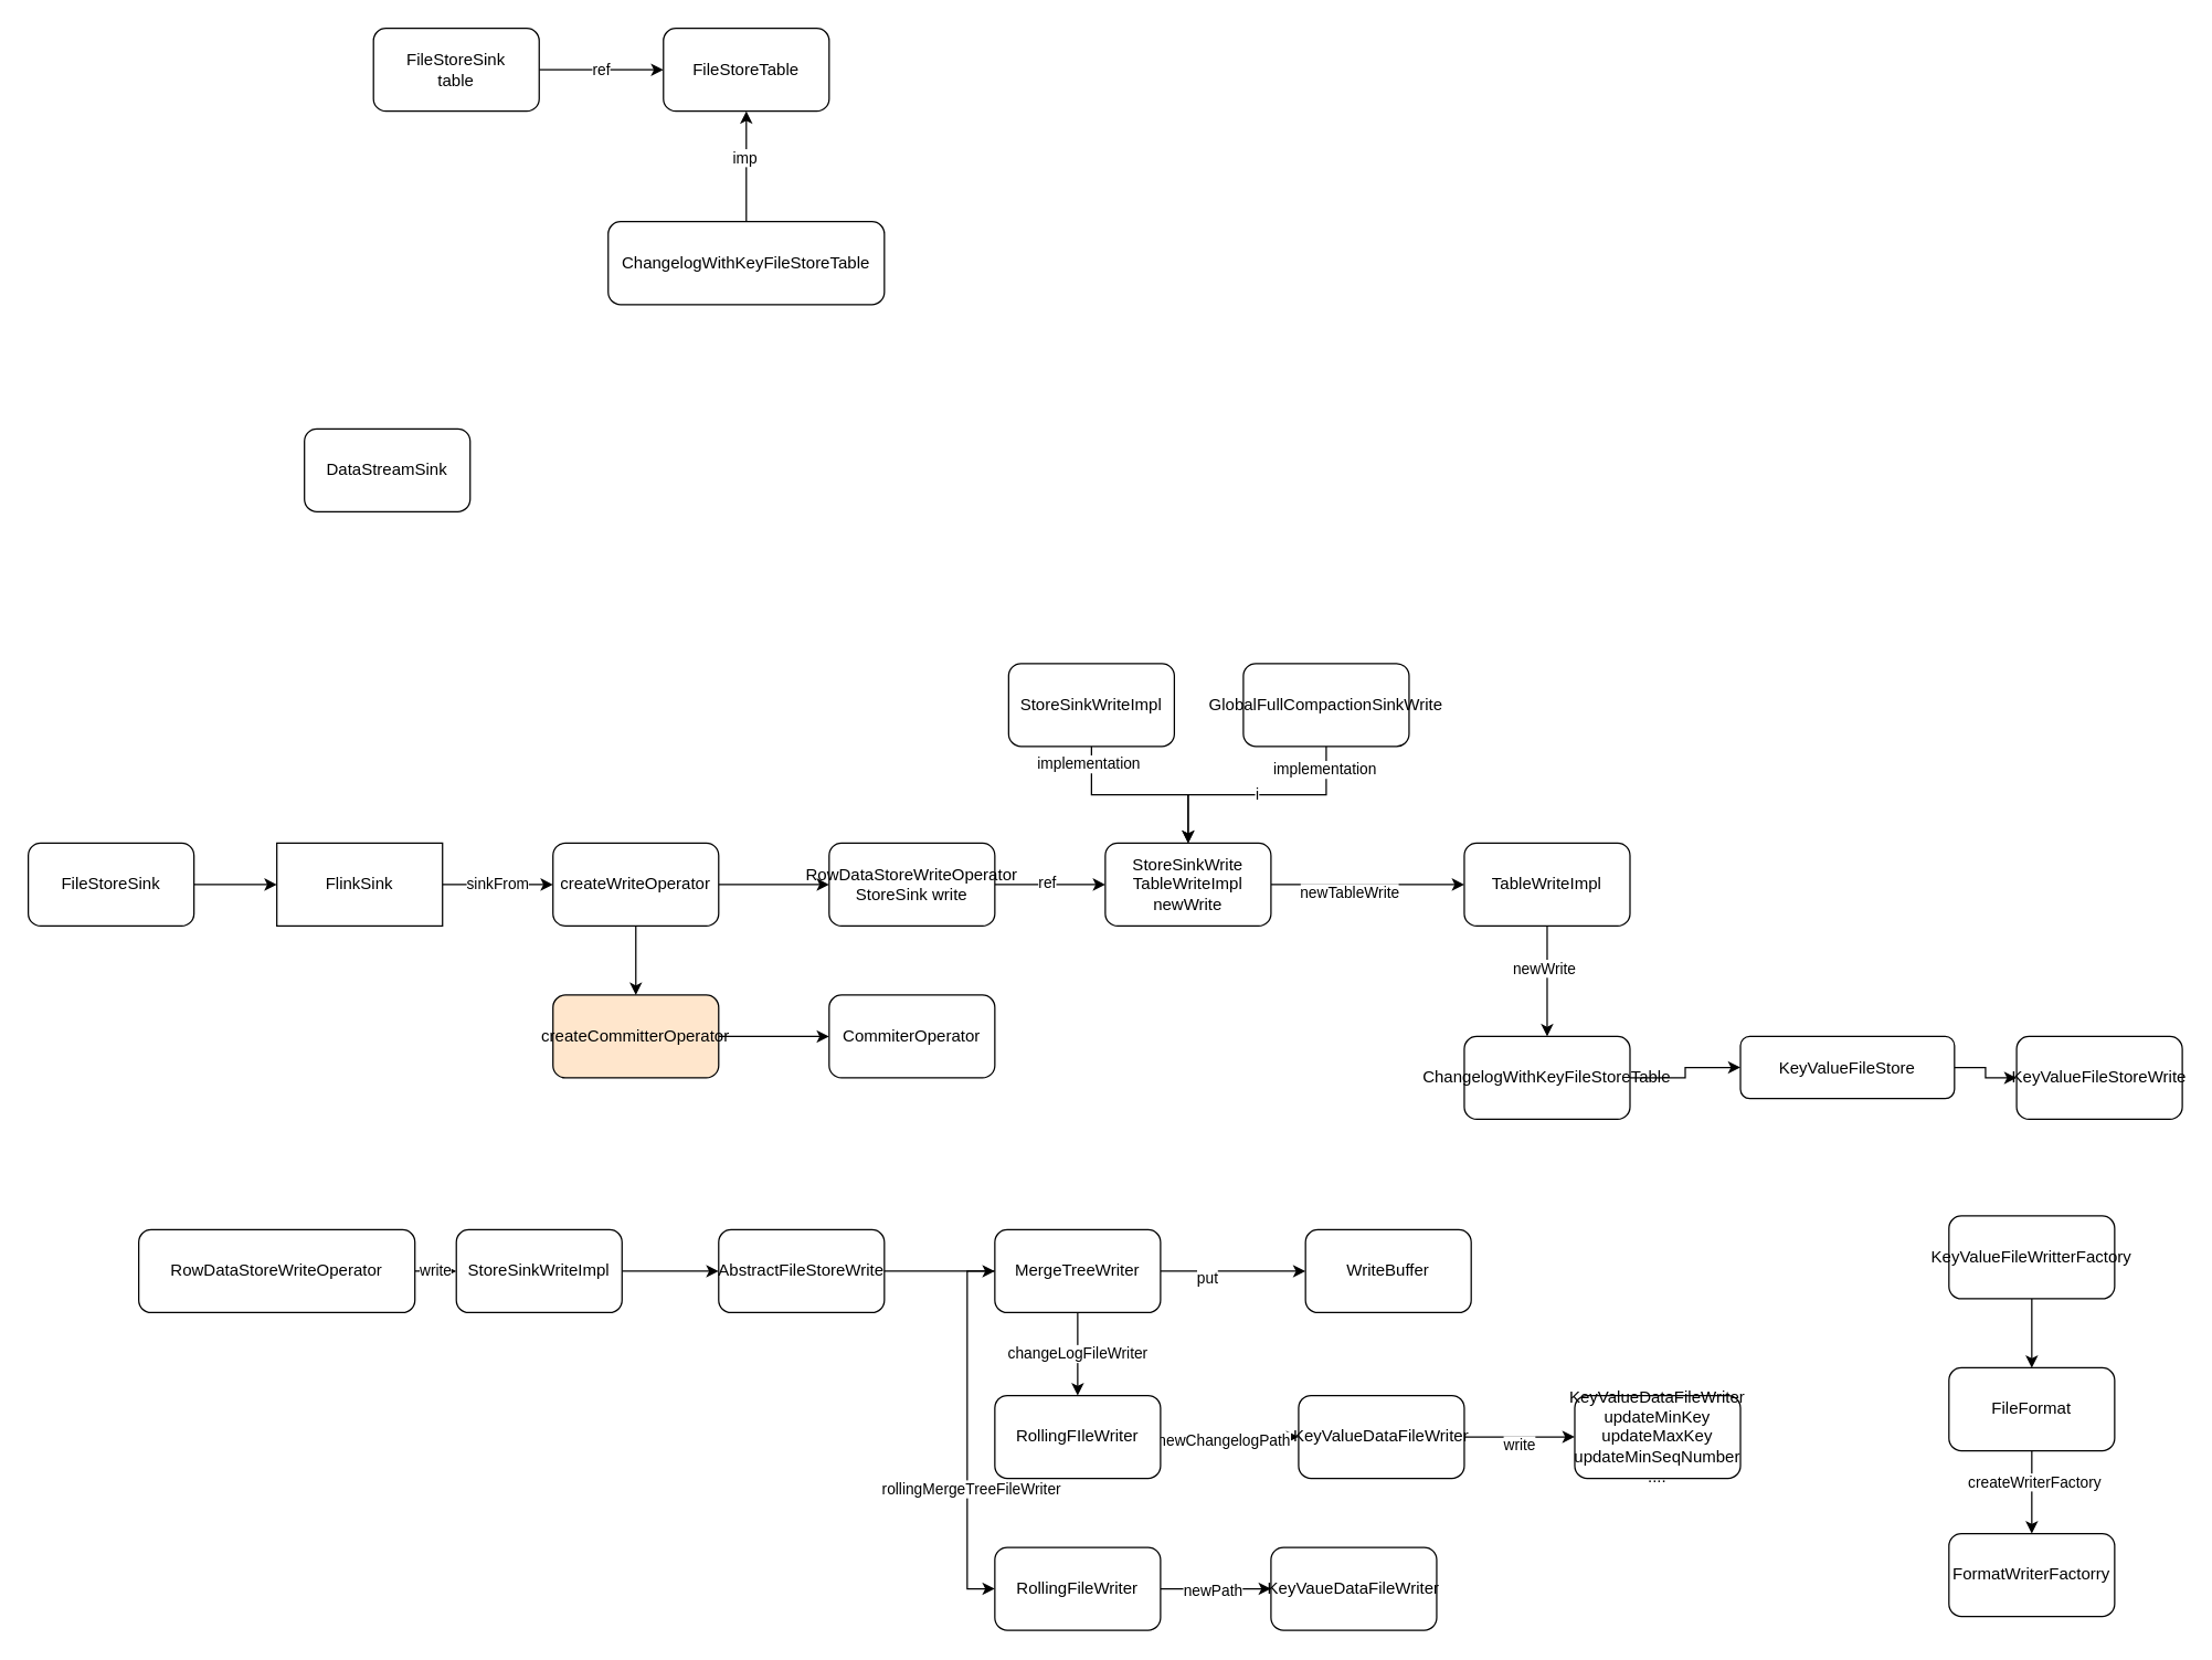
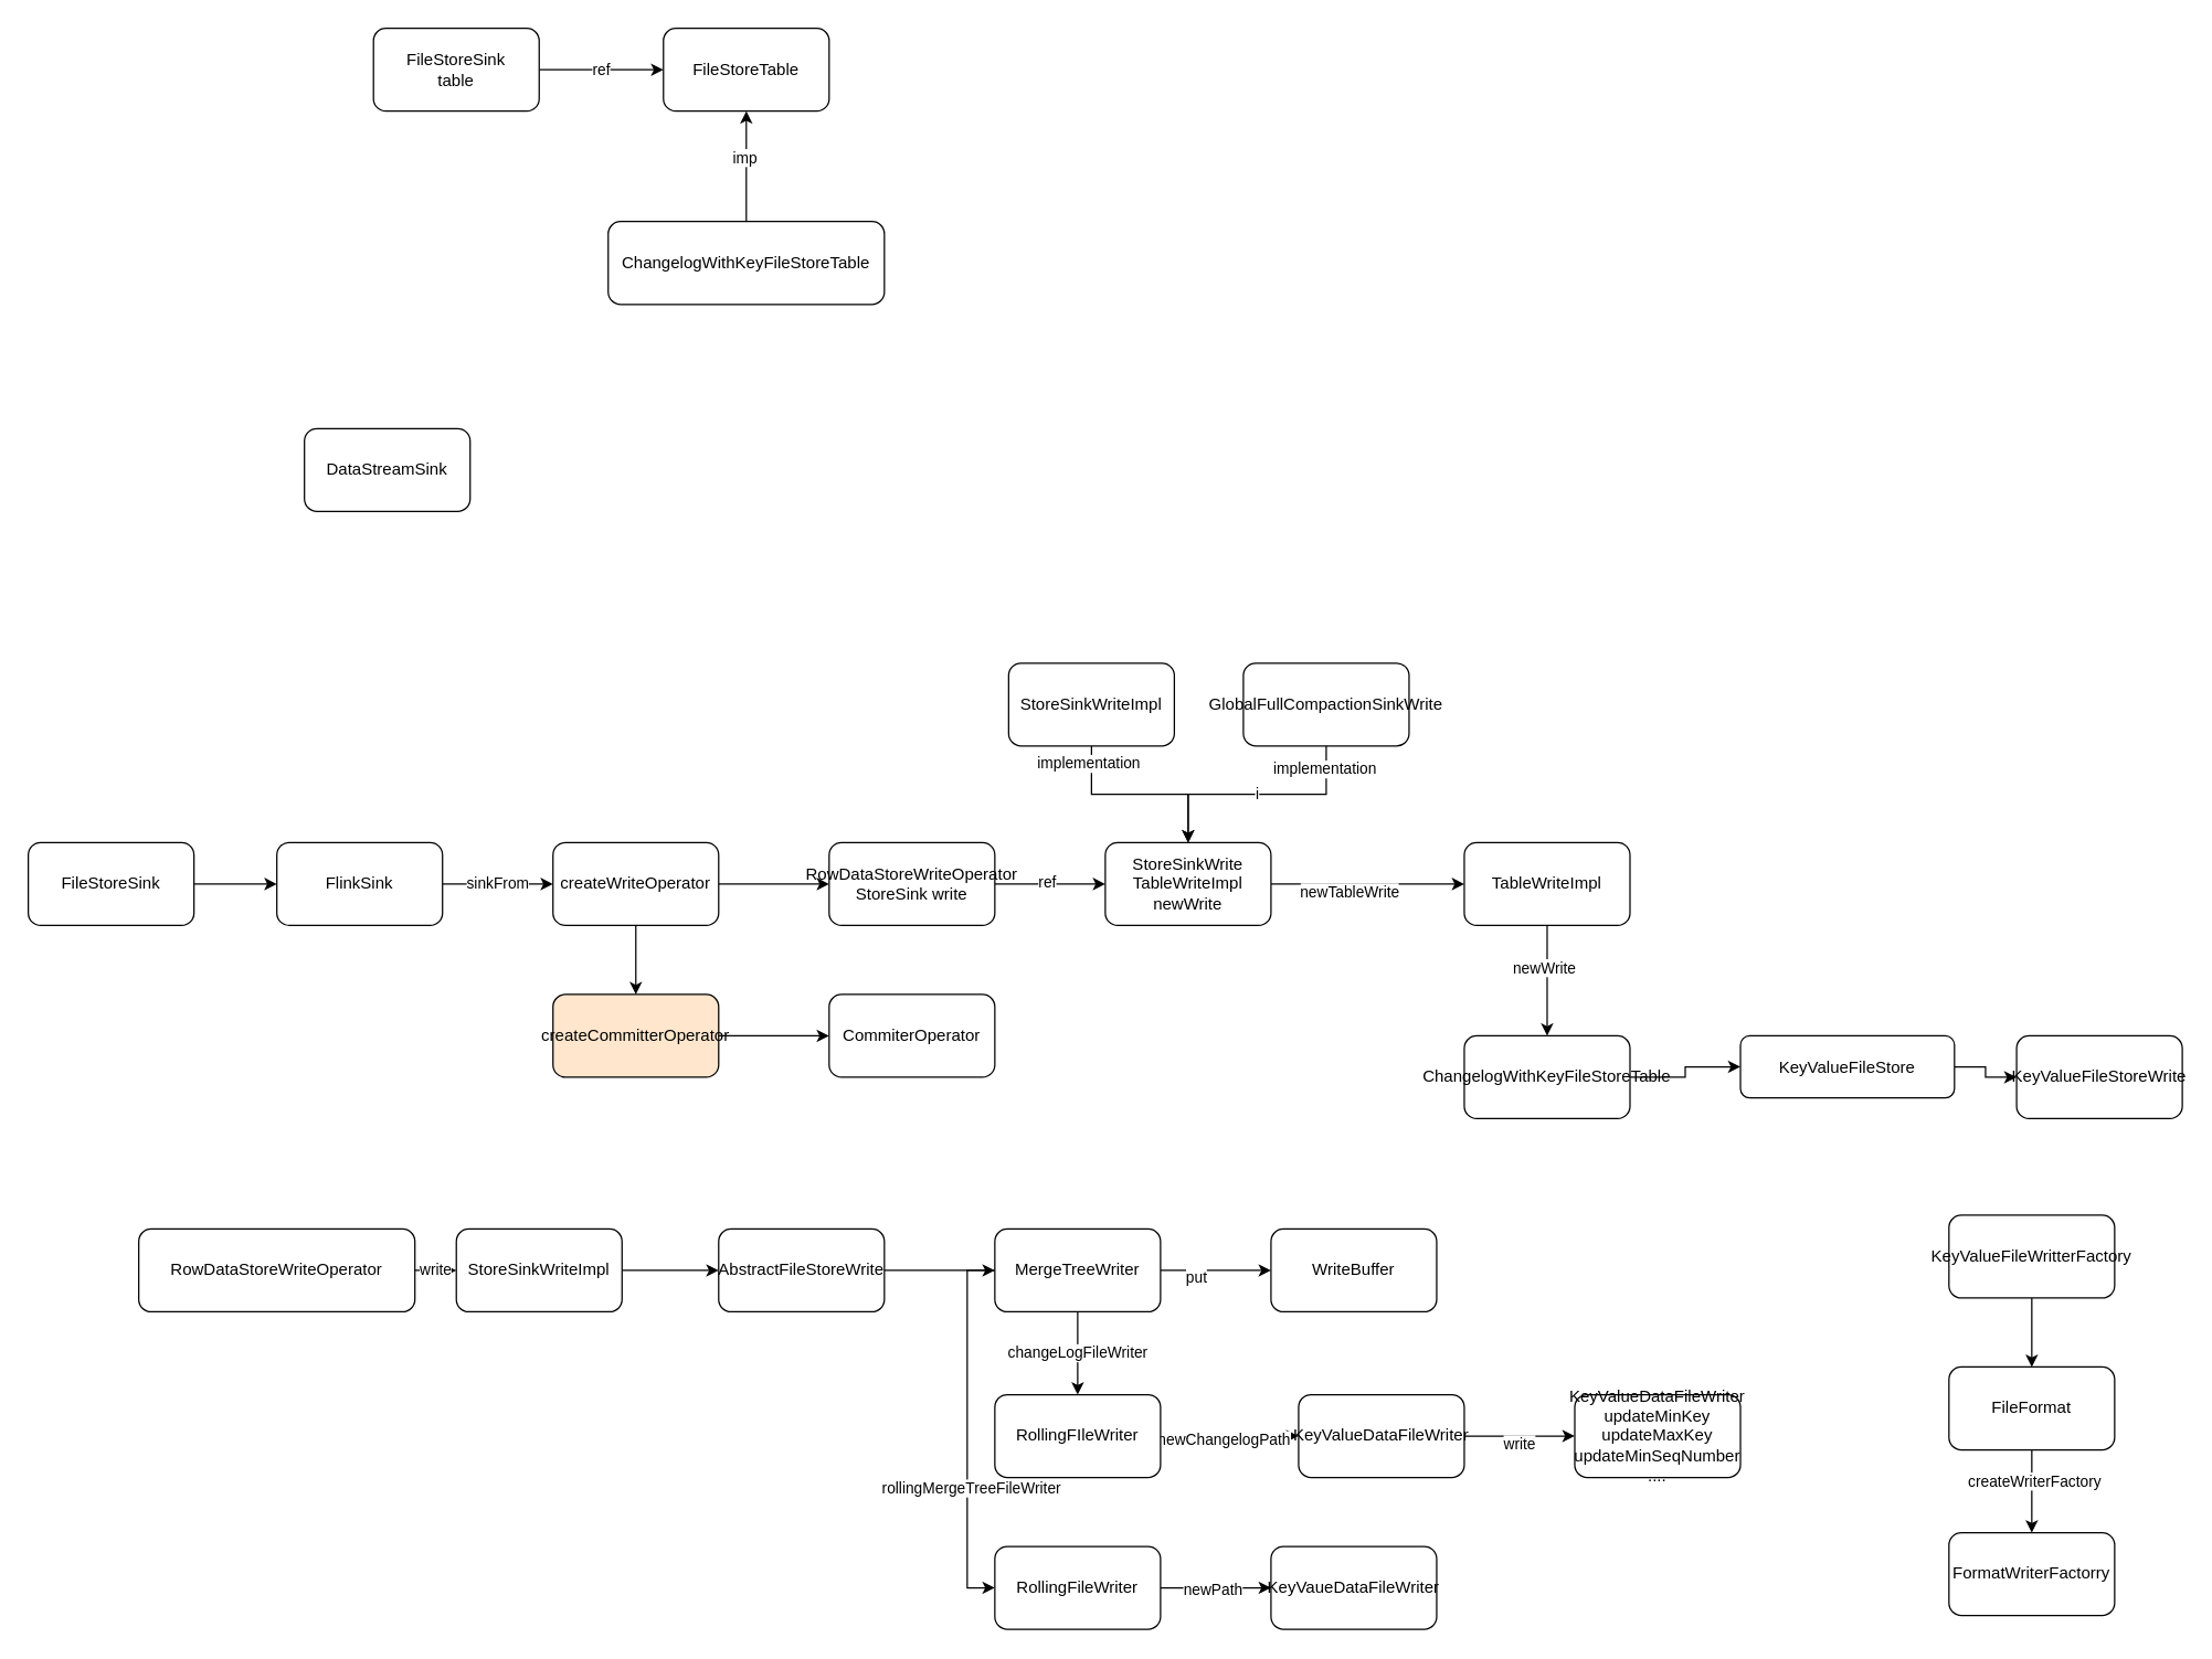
- <mxCell id="16" value="FlinkSink" style="whiteSpace=wrap;html=1;rounded=0;" vertex="1" parent="1"><mxGeometry x="200" y="610" width="120" height="60" as="geometry" /></mxCell>
+ <mxCell id="16" value="FlinkSink" style="rounded=1;whiteSpace=wrap;html=1;" vertex="1" parent="1"><mxGeometry x="200" y="610" width="120" height="60" as="geometry" /></mxCell>
- <mxCell id="51" value="WriteBuffer" style="whiteSpace=wrap;html=1;rounded=1;" vertex="1" parent="1"><mxGeometry x="945" y="890" width="120" height="60" as="geometry" /></mxCell>
+ <mxCell id="51" value="WriteBuffer" style="whiteSpace=wrap;html=1;rounded=1;" vertex="1" parent="1"><mxGeometry x="920" y="890" width="120" height="60" as="geometry" /></mxCell>
